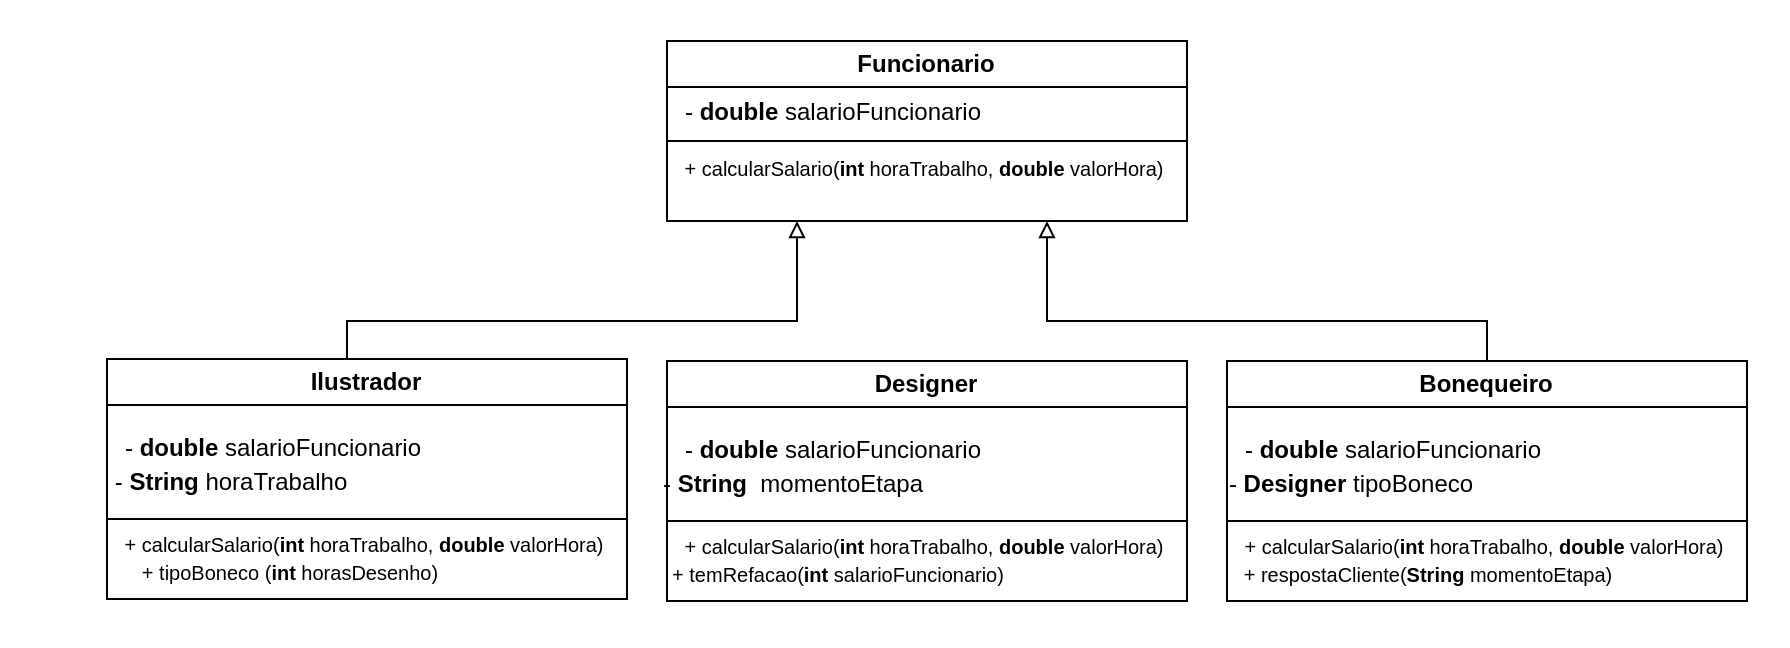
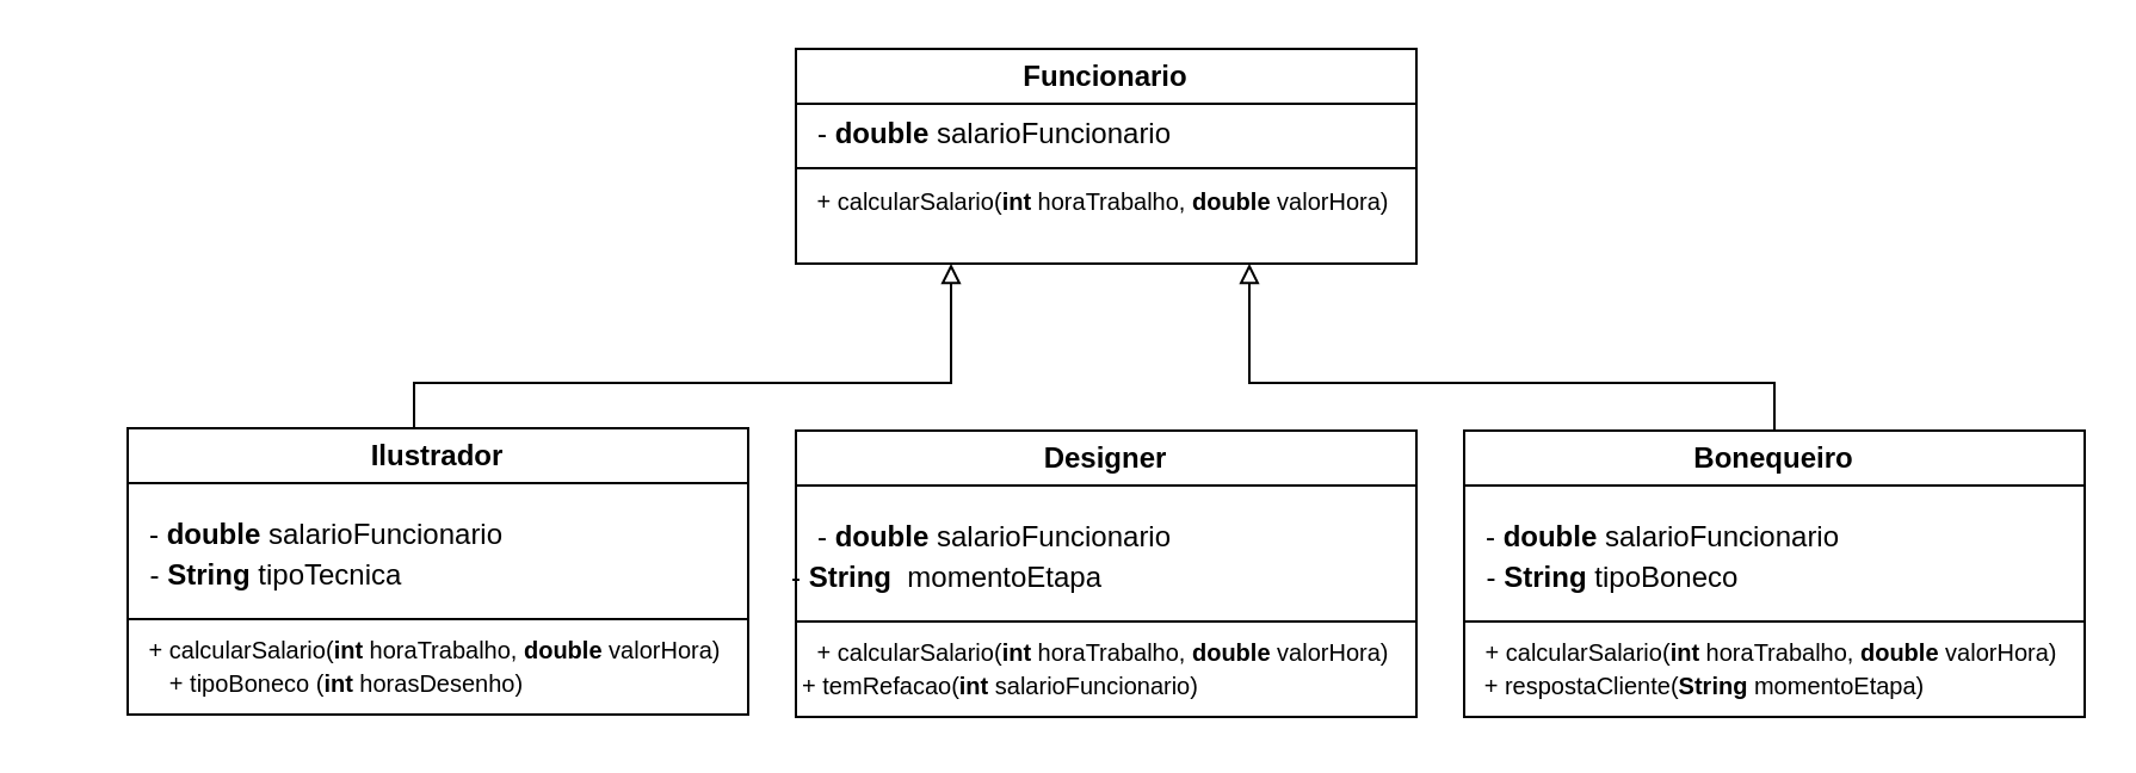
- <mxCell id="20" value="- &lt;b&gt;String&lt;/b&gt;&amp;nbsp;horaTrabalho" style="text;strokeColor=none;align=center;fillColor=none;html=1;verticalAlign=middle;whiteSpace=wrap;rounded=0;" vertex="1" parent="1"><mxGeometry x="34" y="226" width="163" height="30" as="geometry" /></mxCell>
+ <mxCell id="20" value="- &lt;b&gt;String&lt;/b&gt;&amp;nbsp;tipoTecnica" style="text;strokeColor=none;align=center;fillColor=none;html=1;verticalAlign=middle;whiteSpace=wrap;rounded=0;" vertex="1" parent="1"><mxGeometry x="34" y="226" width="163" height="30" as="geometry" /></mxCell>
- <mxCell id="22" value="- &lt;b&gt;Designer&lt;/b&gt;&amp;nbsp;tipoBoneco" style="text;strokeColor=none;align=center;fillColor=none;html=1;verticalAlign=middle;whiteSpace=wrap;rounded=0;" vertex="1" parent="1"><mxGeometry x="594" y="227" width="163" height="30" as="geometry" /></mxCell>
+ <mxCell id="22" value="- &lt;b&gt;String&lt;/b&gt;&amp;nbsp;tipoBoneco" style="text;strokeColor=none;align=center;fillColor=none;html=1;verticalAlign=middle;whiteSpace=wrap;rounded=0;" vertex="1" parent="1"><mxGeometry x="594" y="227" width="163" height="30" as="geometry" /></mxCell>
